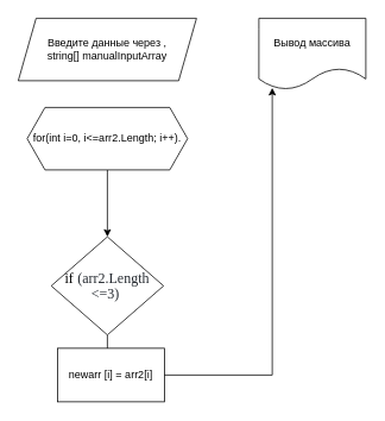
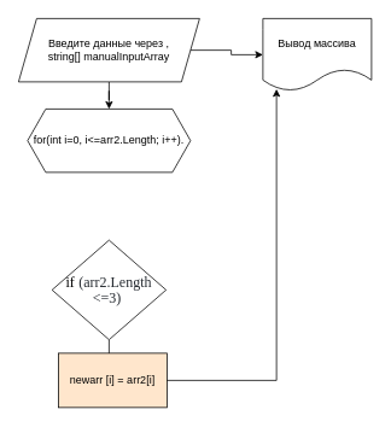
+ <mxCell id="3" value="" style="edgeStyle=orthogonalEdgeStyle;rounded=0;orthogonalLoop=1;jettySize=auto;html=1;" edge="1" parent="1" source="4" target="10"><mxGeometry relative="1" as="geometry" /></mxCell>
+ <mxCell id="2" style="edgeStyle=orthogonalEdgeStyle;rounded=0;orthogonalLoop=1;jettySize=auto;html=1;entryX=0.5;entryY=0;entryDx=0;entryDy=0;" edge="1" parent="1" source="4" target="6"><mxGeometry relative="1" as="geometry" /></mxCell>
- <mxCell id="5" style="edgeStyle=orthogonalEdgeStyle;rounded=0;orthogonalLoop=1;jettySize=auto;html=1;entryX=0.5;entryY=0;entryDx=0;entryDy=0;" edge="1" parent="1" source="6" target="8"><mxGeometry relative="1" as="geometry" /></mxCell>
- <mxCell id="11" value="newarr [i] = arr2[i]" style="rounded=0;whiteSpace=wrap;html=1;" vertex="1" parent="1"><mxGeometry x="64" y="390" width="120" height="60" as="geometry" /></mxCell>
+ <mxCell id="11" value="newarr [i] = arr2[i]" style="rounded=0;whiteSpace=wrap;html=1;fillColor=#ffe6cc;" vertex="1" parent="1"><mxGeometry x="64" y="390" width="120" height="60" as="geometry" /></mxCell>
